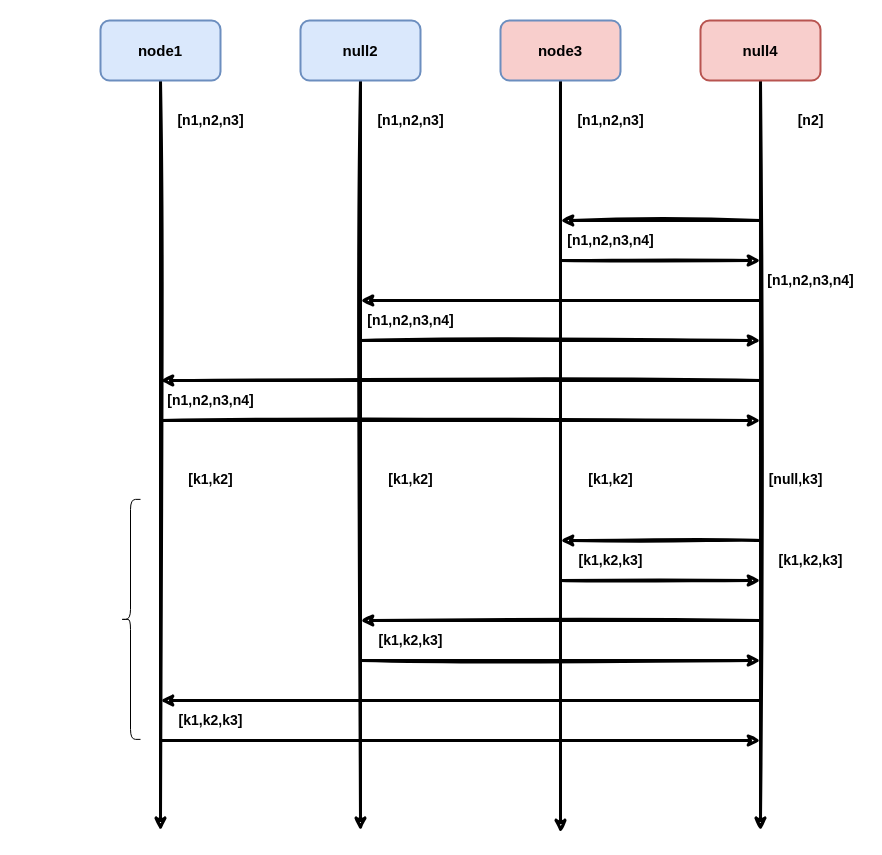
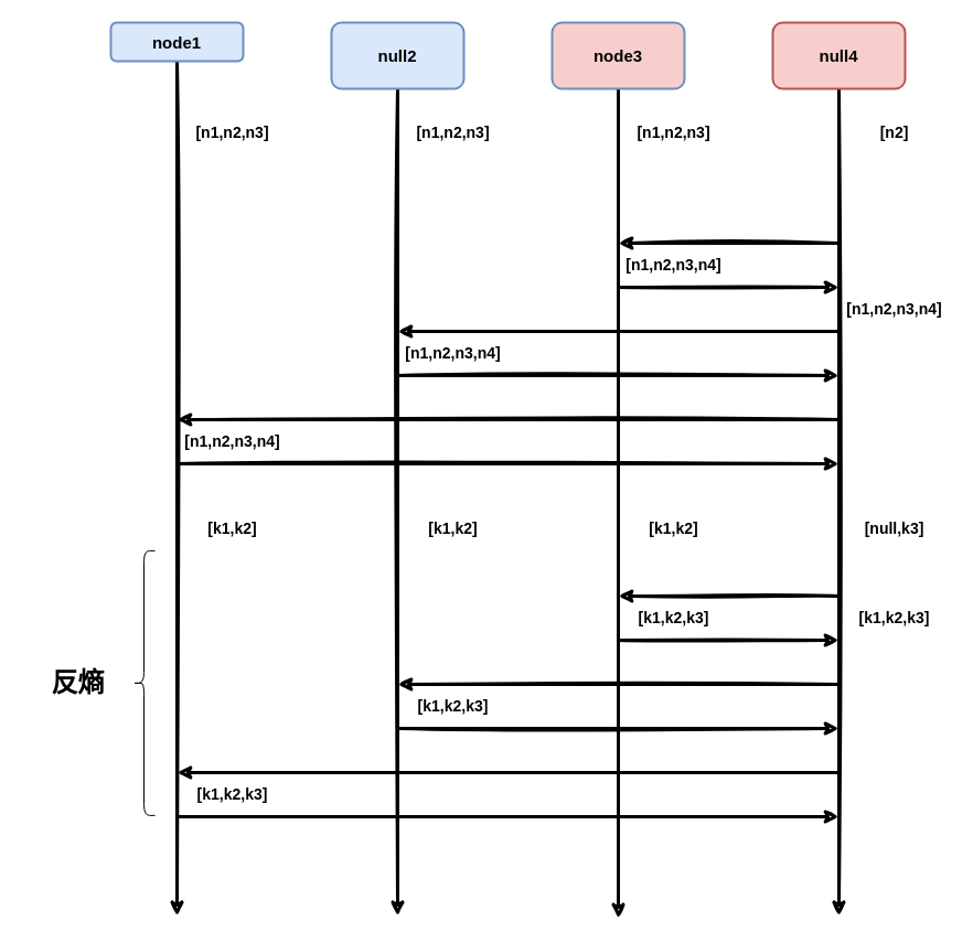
- <mxCell id="3" value="node1" style="rounded=1;whiteSpace=wrap;html=1;strokeWidth=2;fillWeight=4;hachureGap=8;hachureAngle=45;fillColor=#dae8fc;sketch=0;strokeColor=#6c8ebf;fontSize=15;fontStyle=1" vertex="1" parent="1"><mxGeometry x="100" y="20" width="120" height="60" as="geometry" /></mxCell>
+ <mxCell id="3" value="node1" style="rounded=1;whiteSpace=wrap;html=1;strokeWidth=2;fillWeight=4;hachureGap=8;hachureAngle=45;fillColor=#dae8fc;sketch=0;strokeColor=#6c8ebf;fontSize=15;fontStyle=1" vertex="1" parent="1"><mxGeometry x="100" y="20" width="120" height="35" as="geometry" /></mxCell>
- <mxCell id="32" value="[null,k3]" style="text;strokeColor=none;fillColor=none;html=1;fontSize=14;fontStyle=1;verticalAlign=middle;align=center;sketch=0;" vertex="1" parent="1"><mxGeometry x="745" y="458.89" width="100" height="40" as="geometry" /></mxCell>
+ <mxCell id="32" value="[null,k3]" style="text;strokeColor=none;fillColor=none;html=1;fontSize=14;fontStyle=1;verticalAlign=middle;align=center;sketch=0;" vertex="1" parent="1"><mxGeometry x="760" y="458.89" width="100" height="40" as="geometry" /></mxCell>
+ <mxCell id="41" value="反熵" style="text;strokeColor=none;fillColor=none;html=1;fontSize=24;fontStyle=1;verticalAlign=middle;align=center;sketch=0;" vertex="1" parent="1"><mxGeometry x="20" y="598.89" width="100" height="40" as="geometry" /></mxCell>
